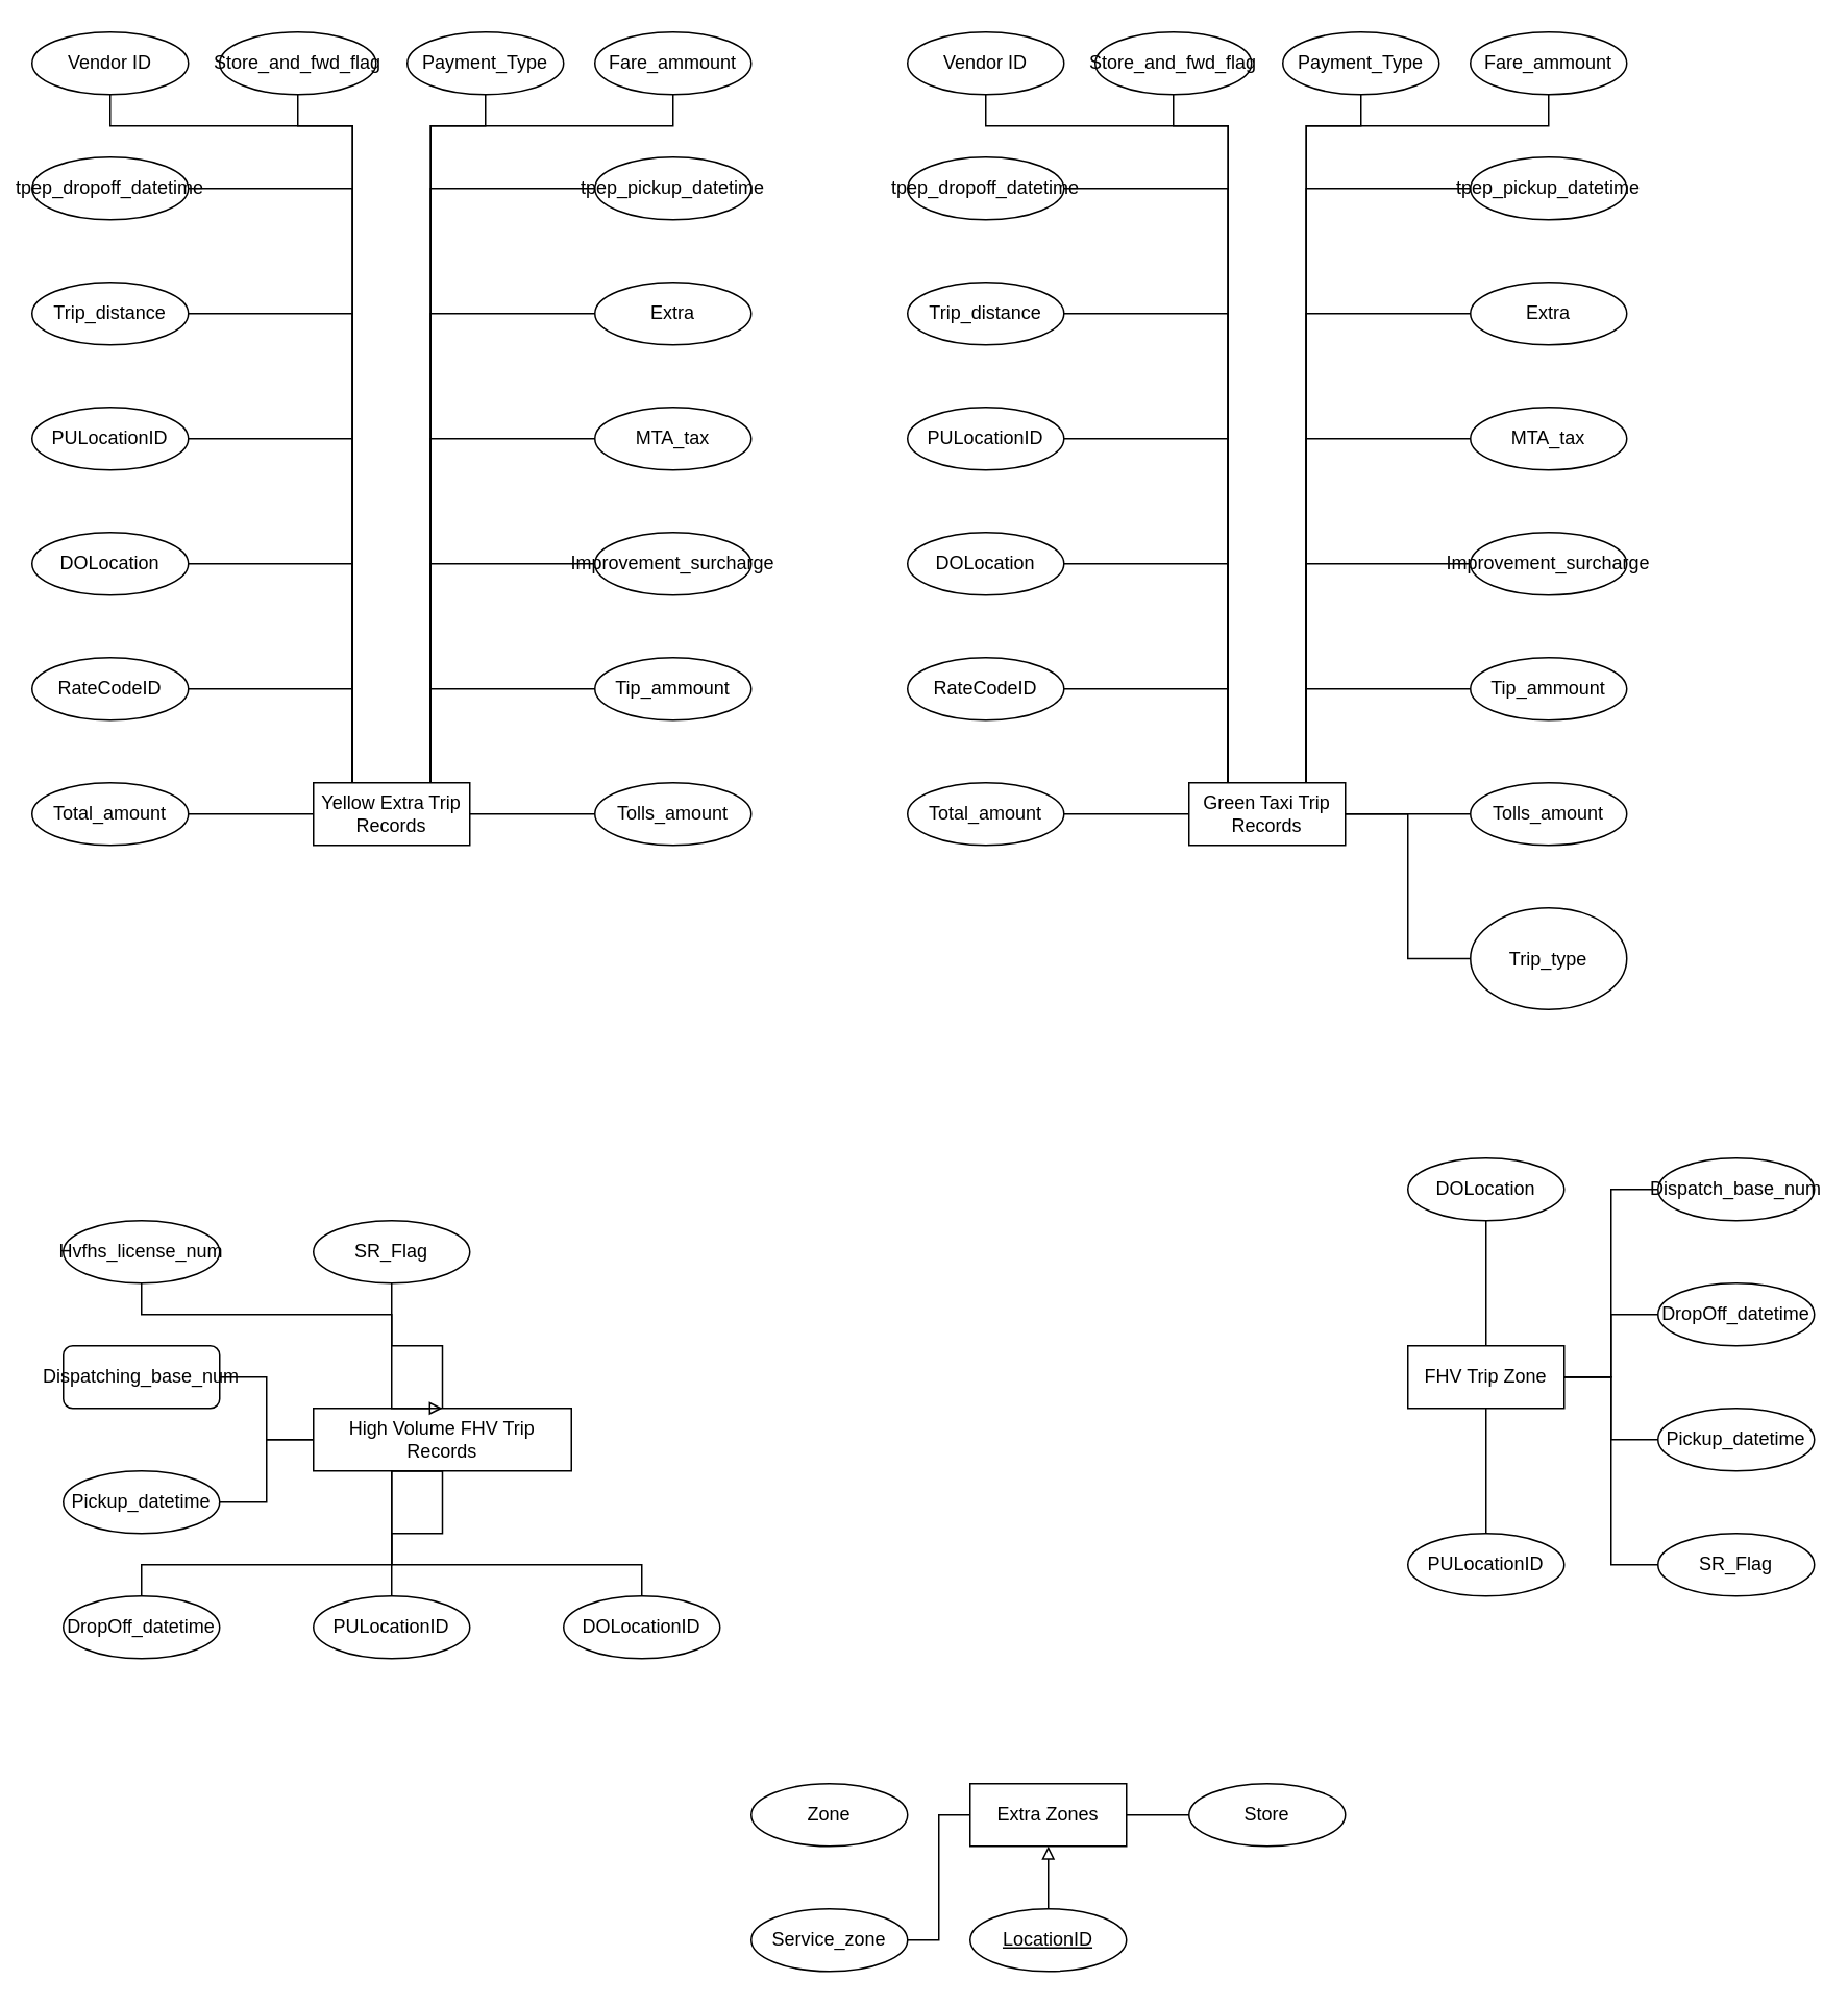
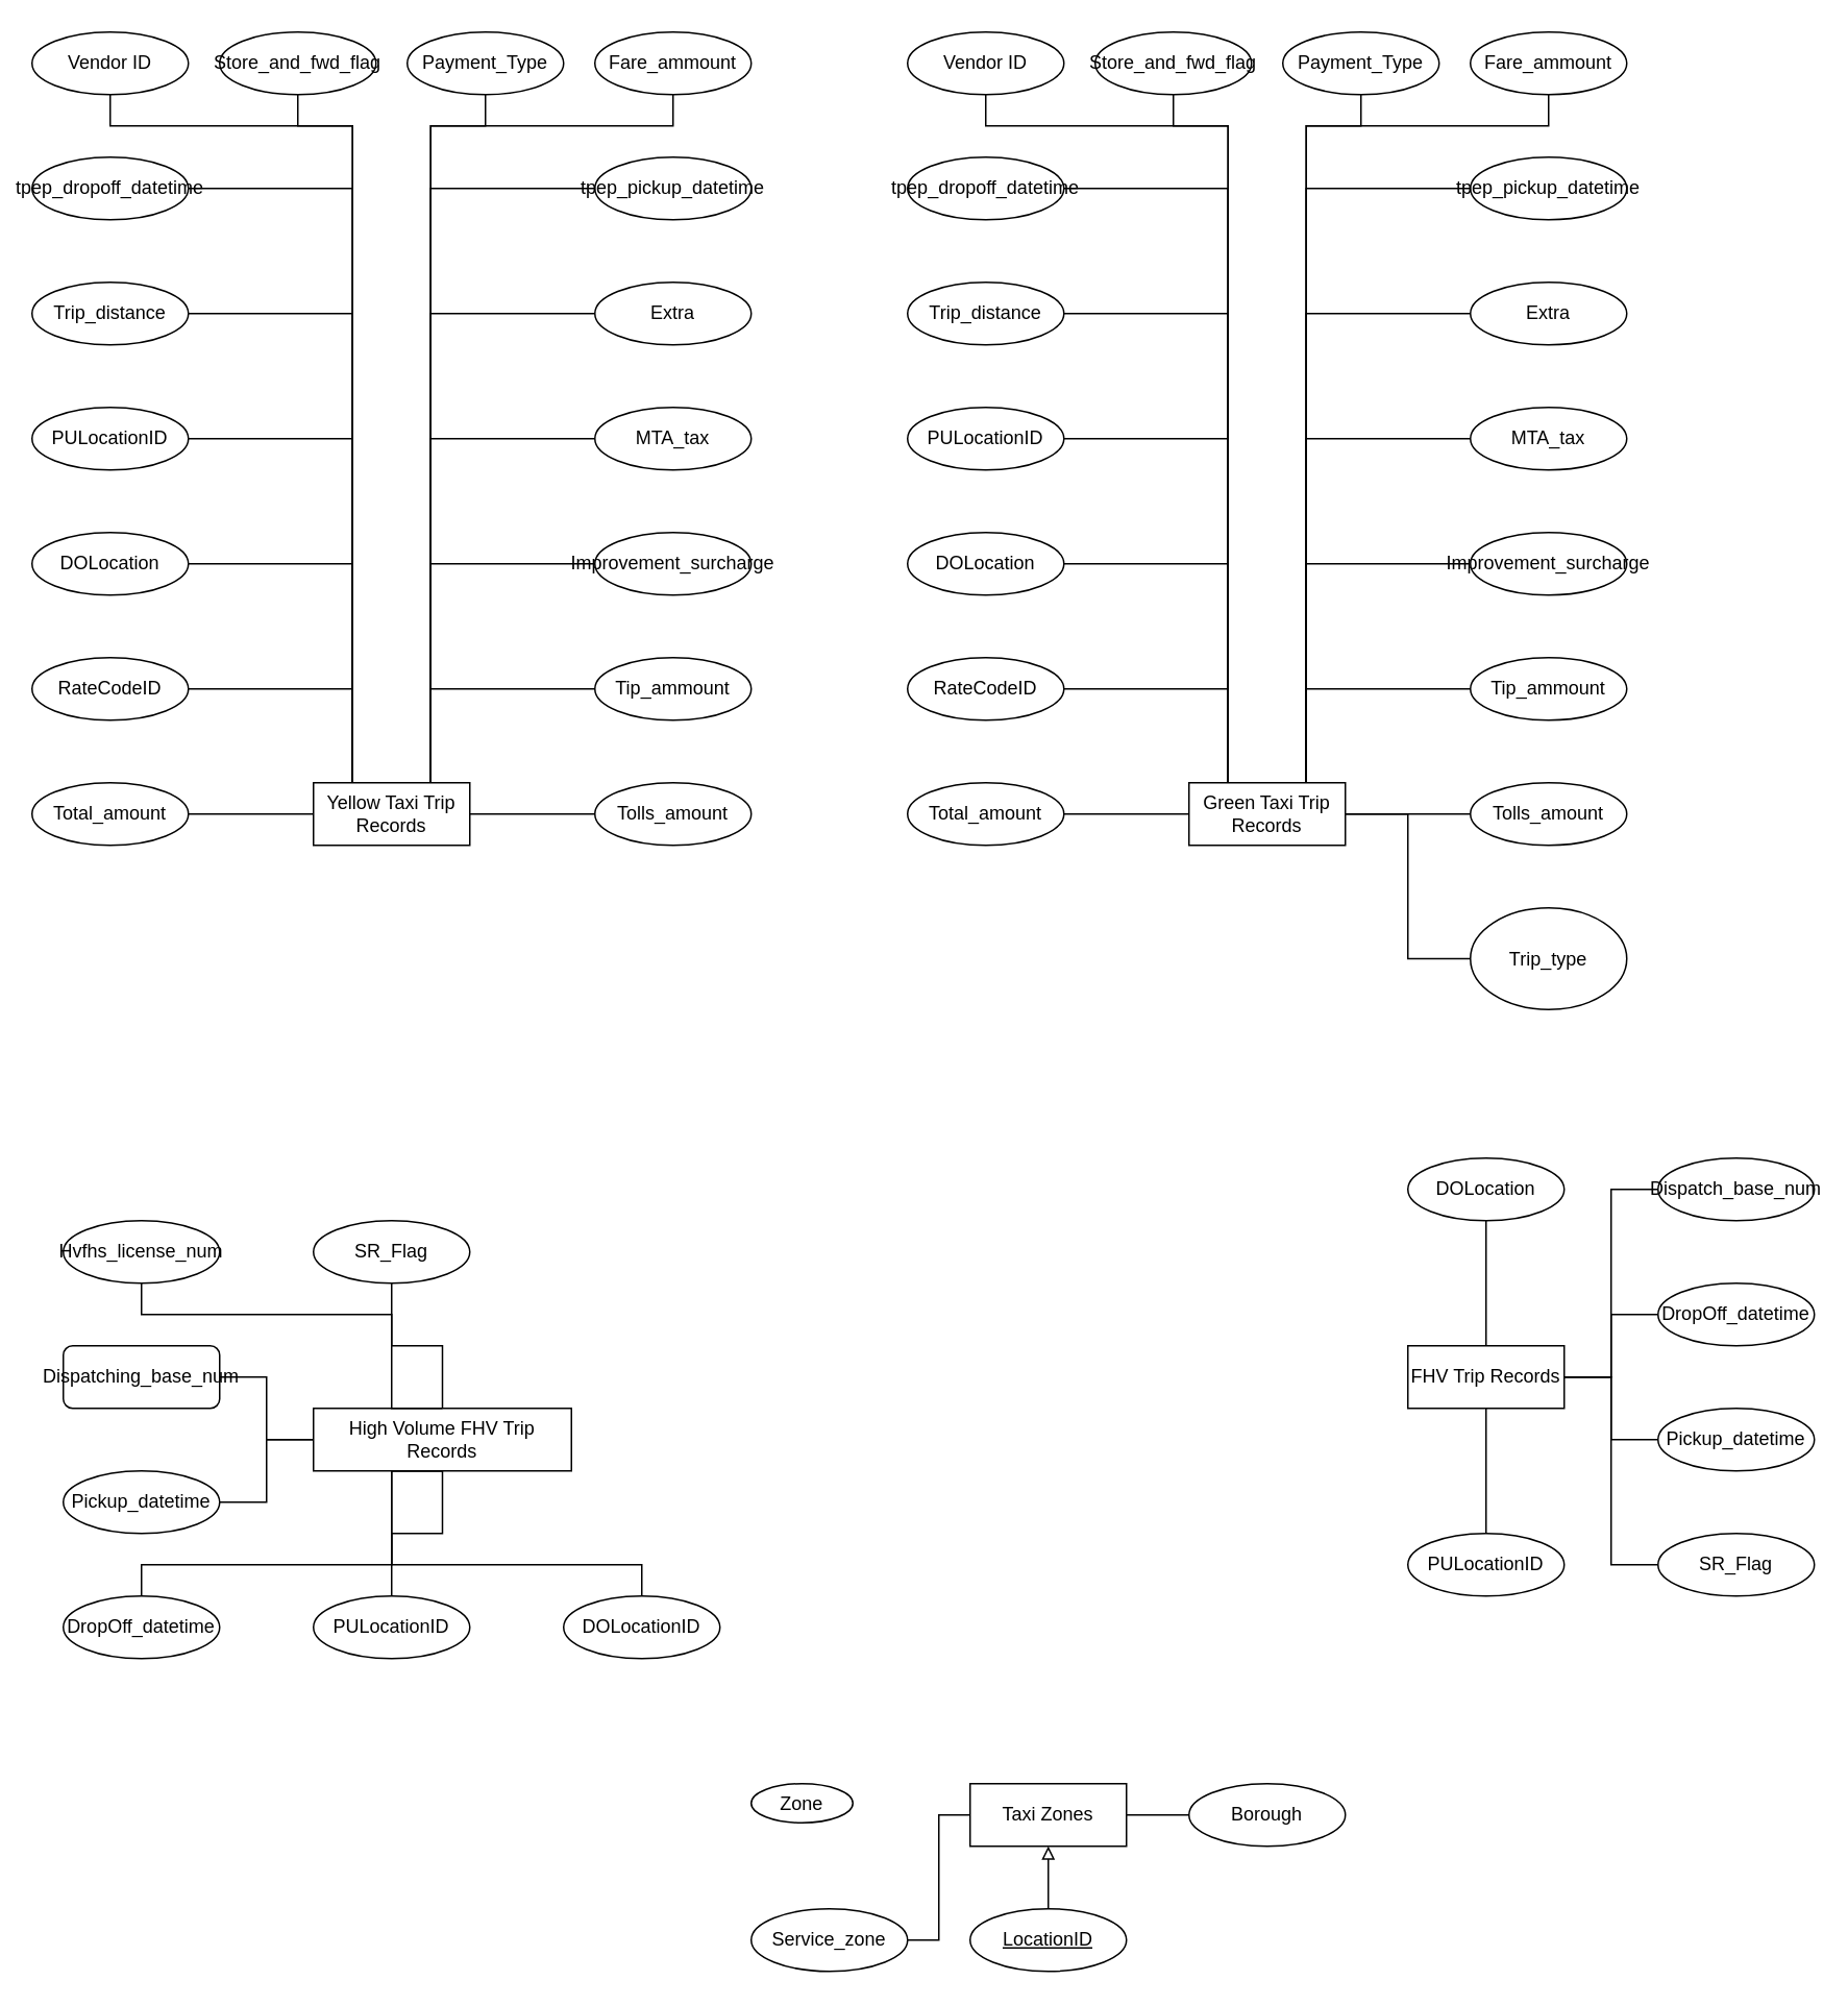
- <mxCell id="3" value="Yellow Extra Trip Records" style="whiteSpace=wrap;html=1;align=center;" vertex="1" parent="1"><mxGeometry x="200" y="500" width="100" height="40" as="geometry" /></mxCell>
+ <mxCell id="3" value="Yellow Taxi Trip Records" style="whiteSpace=wrap;html=1;align=center;" vertex="1" parent="1"><mxGeometry x="200" y="500" width="100" height="40" as="geometry" /></mxCell>
- <mxCell id="70" value="FHV Trip Zone" style="whiteSpace=wrap;html=1;align=center;" vertex="1" parent="1"><mxGeometry x="900" y="860" width="100" height="40" as="geometry" /></mxCell>
+ <mxCell id="70" value="FHV Trip Records" style="whiteSpace=wrap;html=1;align=center;" vertex="1" parent="1"><mxGeometry x="900" y="860" width="100" height="40" as="geometry" /></mxCell>
- <mxCell id="84" style="edgeStyle=orthogonalEdgeStyle;rounded=0;orthogonalLoop=1;jettySize=auto;html=1;exitX=0.5;exitY=1;exitDx=0;exitDy=0;entryX=0.5;entryY=0;entryDx=0;entryDy=0;endArrow=block;endFill=0;" edge="1" parent="1" source="85" target="83"><mxGeometry relative="1" as="geometry"><Array as="points"><mxPoint x="90" y="840" /><mxPoint x="250" y="840" /></Array></mxGeometry></mxCell>
+ <mxCell id="84" style="edgeStyle=orthogonalEdgeStyle;rounded=0;orthogonalLoop=1;jettySize=auto;html=1;exitX=0.5;exitY=1;exitDx=0;exitDy=0;entryX=0.5;entryY=0;entryDx=0;entryDy=0;endArrow=none;endFill=0;" edge="1" parent="1" source="85" target="83"><mxGeometry relative="1" as="geometry"><Array as="points"><mxPoint x="90" y="840" /><mxPoint x="250" y="840" /></Array></mxGeometry></mxCell>
- <mxCell id="103" value="Zone" style="ellipse;whiteSpace=wrap;html=1;align=center;" vertex="1" parent="1"><mxGeometry x="480" y="1140" width="100" height="40" as="geometry" /></mxCell>
+ <mxCell id="103" value="Zone" style="ellipse;whiteSpace=wrap;html=1;align=center;" vertex="1" parent="1"><mxGeometry x="480" y="1140" width="65" height="25" as="geometry" /></mxCell>
- <mxCell id="98" value="Extra Zones" style="whiteSpace=wrap;html=1;align=center;" vertex="1" parent="1"><mxGeometry x="620" y="1140" width="100" height="40" as="geometry" /></mxCell>
+ <mxCell id="98" value="Taxi Zones" style="whiteSpace=wrap;html=1;align=center;" vertex="1" parent="1"><mxGeometry x="620" y="1140" width="100" height="40" as="geometry" /></mxCell>
- <mxCell id="100" value="Store" style="ellipse;whiteSpace=wrap;html=1;align=center;" vertex="1" parent="1"><mxGeometry x="760" y="1140" width="100" height="40" as="geometry" /></mxCell>
+ <mxCell id="100" value="Borough" style="ellipse;whiteSpace=wrap;html=1;align=center;" vertex="1" parent="1"><mxGeometry x="760" y="1140" width="100" height="40" as="geometry" /></mxCell>
